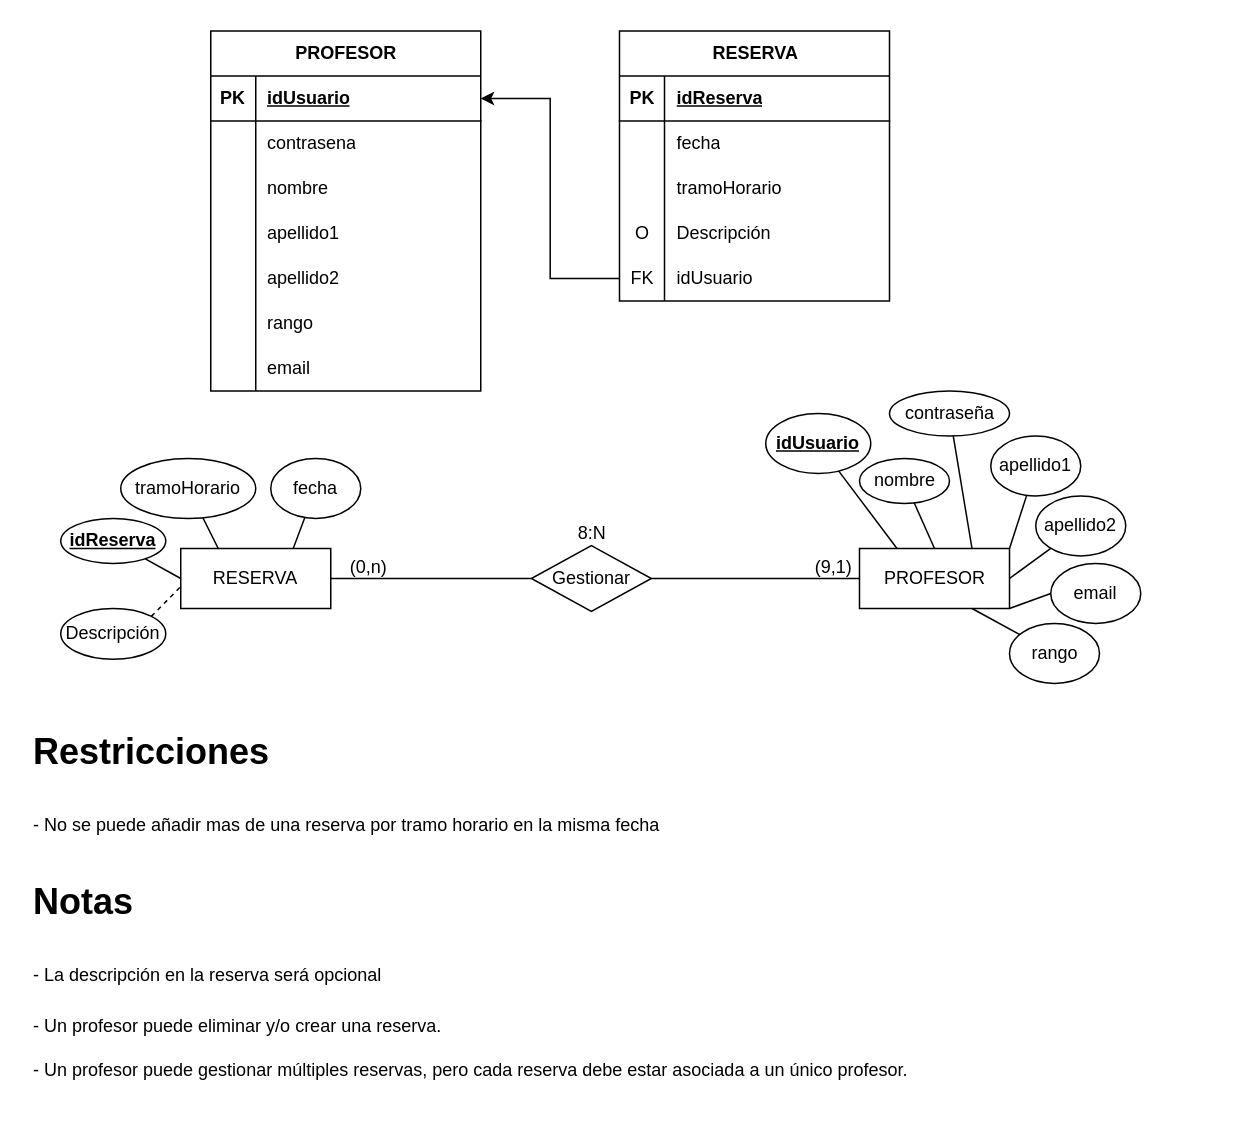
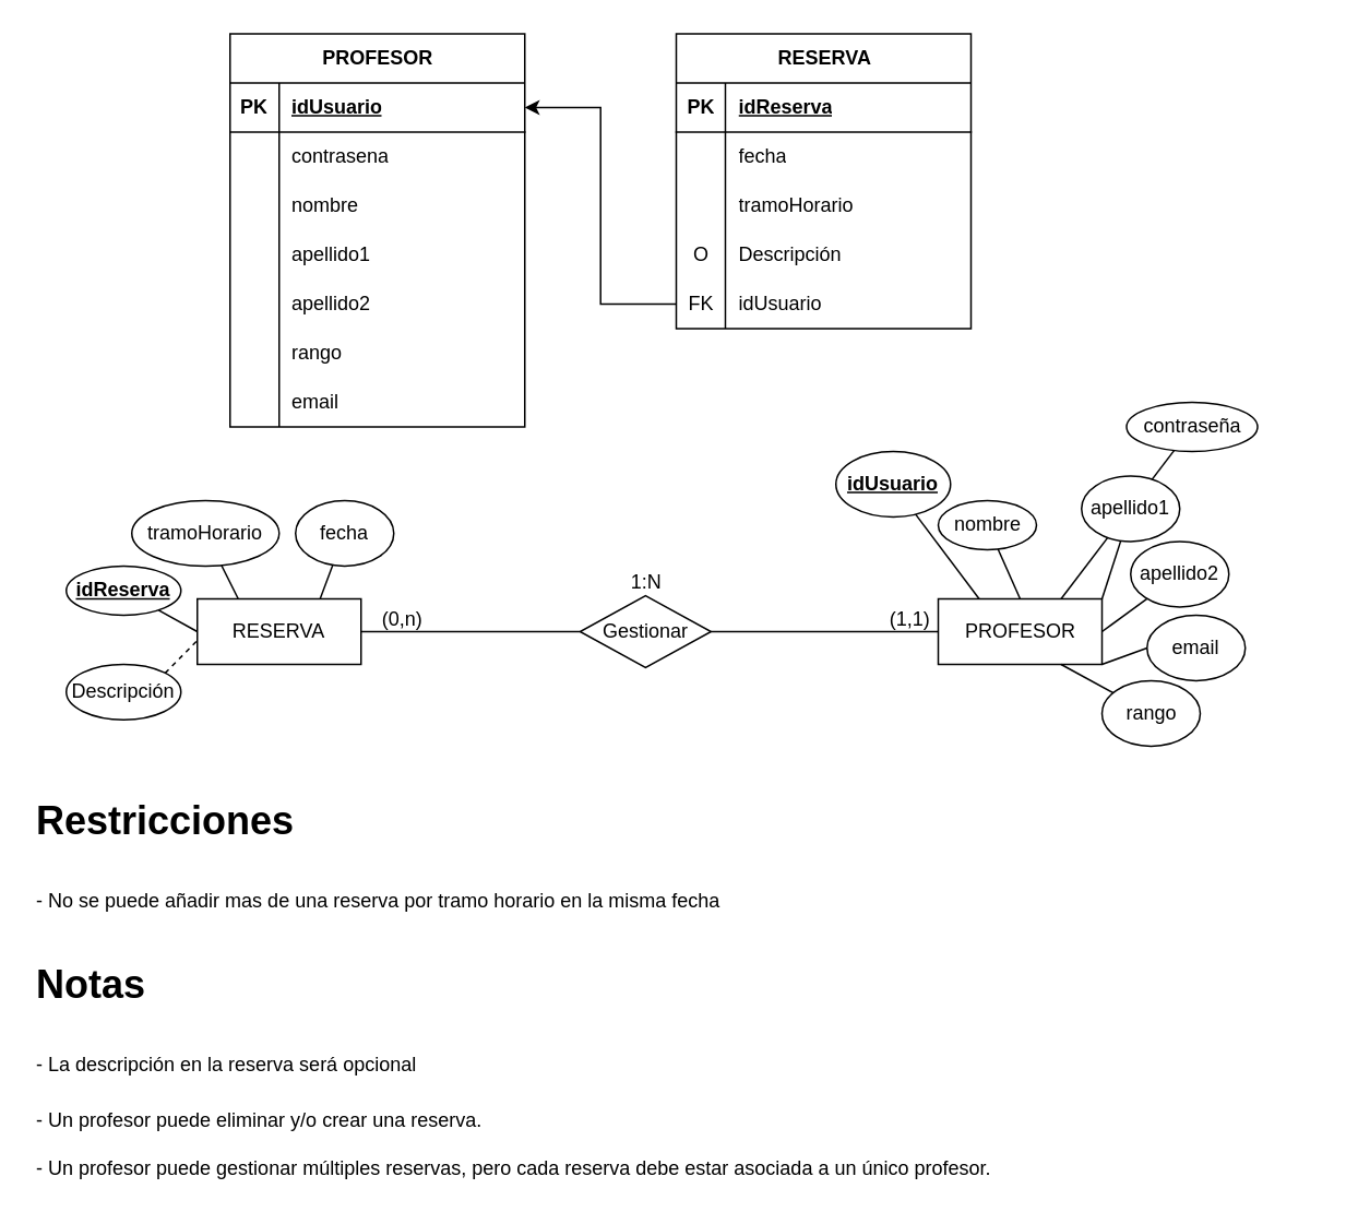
- <mxCell id="52" value="contraseña" style="ellipse;whiteSpace=wrap;html=1;" vertex="1" parent="1"><mxGeometry x="592.5" y="260" width="80" height="30" as="geometry" /></mxCell>
+ <mxCell id="52" value="contraseña" style="ellipse;whiteSpace=wrap;html=1;" vertex="1" parent="1"><mxGeometry x="687.5" y="245" width="80" height="30" as="geometry" /></mxCell>
- <mxCell id="42" value="8:N" style="text;html=1;align=center;verticalAlign=middle;resizable=0;points=[];autosize=1;strokeColor=none;fillColor=none;" vertex="1" parent="1"><mxGeometry x="373.75" y="340" width="40" height="30" as="geometry" /></mxCell>
+ <mxCell id="42" value="1:N" style="text;html=1;align=center;verticalAlign=middle;resizable=0;points=[];autosize=1;strokeColor=none;fillColor=none;" vertex="1" parent="1"><mxGeometry x="373.75" y="340" width="40" height="30" as="geometry" /></mxCell>
- <mxCell id="72" value="(9,1)" style="text;html=1;align=center;verticalAlign=middle;resizable=0;points=[];autosize=1;strokeColor=none;fillColor=none;" vertex="1" parent="1"><mxGeometry x="530" y="363.13" width="50" height="30" as="geometry" /></mxCell>
+ <mxCell id="72" value="(1,1)" style="text;html=1;align=center;verticalAlign=middle;resizable=0;points=[];autosize=1;strokeColor=none;fillColor=none;" vertex="1" parent="1"><mxGeometry x="530" y="363.13" width="50" height="30" as="geometry" /></mxCell>
